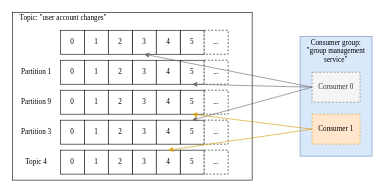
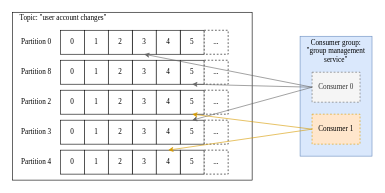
+ <mxCell id="12" value="Partition 0" style="text;html=1;strokeColor=none;fillColor=none;align=center;verticalAlign=middle;whiteSpace=wrap;rounded=0;fontFamily=Ubuntu;" vertex="1" parent="1"><mxGeometry x="20" y="60" width="80" height="20" as="geometry" /></mxCell>
- <mxCell id="28" value="Partition 1" style="text;html=1;strokeColor=none;fillColor=none;align=center;verticalAlign=middle;whiteSpace=wrap;rounded=0;fontFamily=Ubuntu;" vertex="1" parent="1"><mxGeometry x="20" y="110" width="80" height="20" as="geometry" /></mxCell>
+ <mxCell id="28" value="Partition 8" style="text;html=1;strokeColor=none;fillColor=none;align=center;verticalAlign=middle;whiteSpace=wrap;rounded=0;fontFamily=Ubuntu;" vertex="1" parent="1"><mxGeometry x="20" y="110" width="80" height="20" as="geometry" /></mxCell>
- <mxCell id="36" value="Partition 9" style="text;html=1;strokeColor=none;fillColor=none;align=center;verticalAlign=middle;whiteSpace=wrap;rounded=0;fontFamily=Ubuntu;" vertex="1" parent="1"><mxGeometry x="20" y="160" width="80" height="20" as="geometry" /></mxCell>
+ <mxCell id="36" value="Partition 2" style="text;html=1;strokeColor=none;fillColor=none;align=center;verticalAlign=middle;whiteSpace=wrap;rounded=0;fontFamily=Ubuntu;" vertex="1" parent="1"><mxGeometry x="20" y="160" width="80" height="20" as="geometry" /></mxCell>
- <mxCell id="44" value="Topic 4" style="text;html=1;strokeColor=none;fillColor=none;align=center;verticalAlign=middle;whiteSpace=wrap;rounded=0;fontFamily=Ubuntu;" vertex="1" parent="1"><mxGeometry x="20" y="260" width="80" height="20" as="geometry" /></mxCell>
+ <mxCell id="44" value="Partition 4" style="text;html=1;strokeColor=none;fillColor=none;align=center;verticalAlign=middle;whiteSpace=wrap;rounded=0;fontFamily=Ubuntu;" vertex="1" parent="1"><mxGeometry x="20" y="260" width="80" height="20" as="geometry" /></mxCell>
